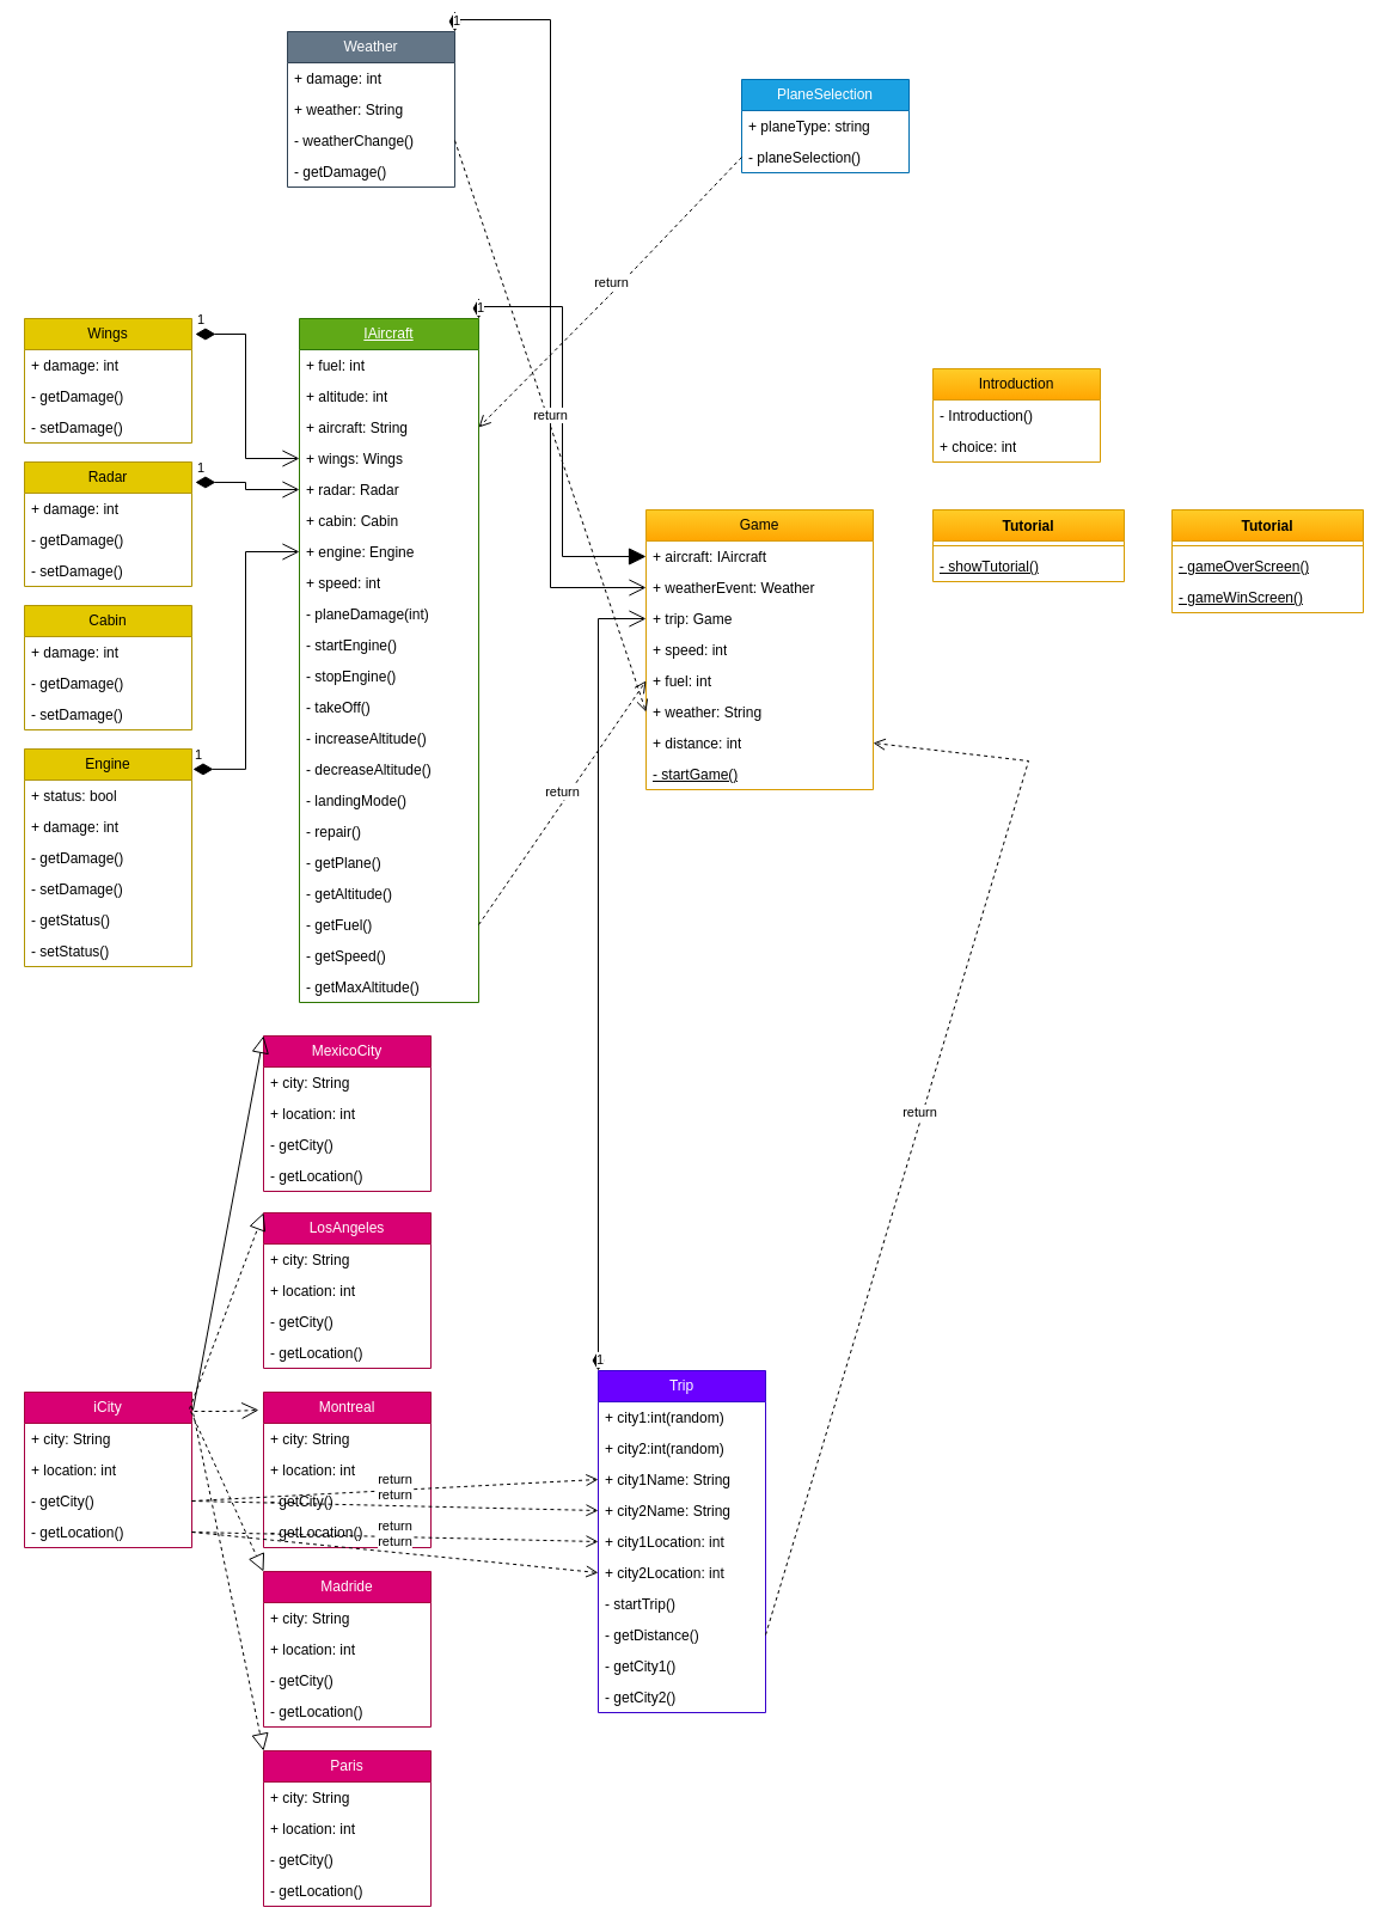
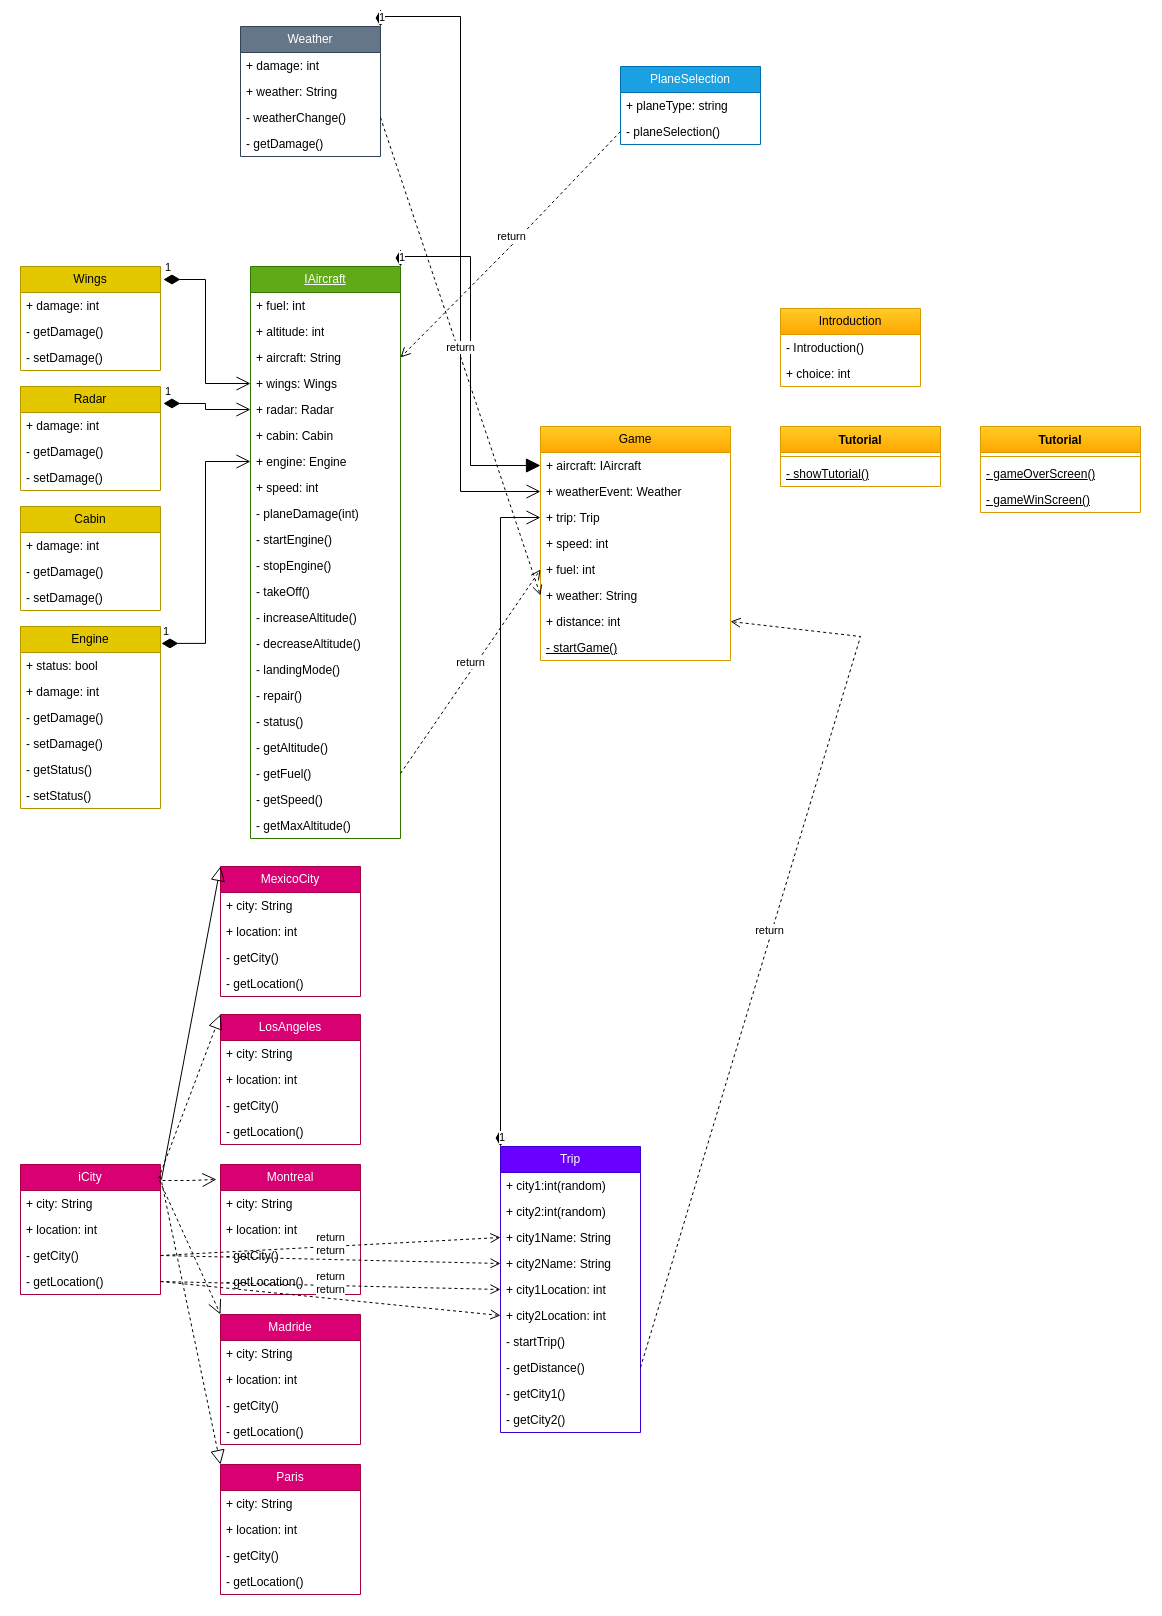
- <mxCell id="107" value="+ trip: Game&lt;div&gt;&lt;br&gt;&lt;/div&gt;" style="text;strokeColor=none;fillColor=none;align=left;verticalAlign=top;spacingLeft=4;spacingRight=4;overflow=hidden;rotatable=0;points=[[0,0.5],[1,0.5]];portConstraint=eastwest;whiteSpace=wrap;html=1;" parent="104" vertex="1"><mxGeometry y="78" width="190" height="26" as="geometry" /></mxCell>
+ <mxCell id="107" value="+ trip: Trip&lt;div&gt;&lt;br&gt;&lt;/div&gt;" style="text;strokeColor=none;fillColor=none;align=left;verticalAlign=top;spacingLeft=4;spacingRight=4;overflow=hidden;rotatable=0;points=[[0,0.5],[1,0.5]];portConstraint=eastwest;whiteSpace=wrap;html=1;" parent="104" vertex="1"><mxGeometry y="78" width="190" height="26" as="geometry" /></mxCell>
- <mxCell id="19" value="- getPlane()" style="text;strokeColor=none;fillColor=none;align=left;verticalAlign=top;spacingLeft=4;spacingRight=4;overflow=hidden;rotatable=0;points=[[0,0.5],[1,0.5]];portConstraint=eastwest;whiteSpace=wrap;html=1;" parent="2" vertex="1"><mxGeometry y="442" width="150" height="26" as="geometry" /></mxCell>
+ <mxCell id="19" value="- status()" style="text;strokeColor=none;fillColor=none;align=left;verticalAlign=top;spacingLeft=4;spacingRight=4;overflow=hidden;rotatable=0;points=[[0,0.5],[1,0.5]];portConstraint=eastwest;whiteSpace=wrap;html=1;" parent="2" vertex="1"><mxGeometry y="442" width="150" height="26" as="geometry" /></mxCell>
- <mxCell id="81" value="" style="endArrow=block;dashed=1;endFill=0;endSize=12;html=1;rounded=0;exitX=0.993;exitY=0.123;exitDx=0;exitDy=0;exitPerimeter=0;entryX=0;entryY=0;entryDx=0;entryDy=0;" parent="1" source="50" target="65" edge="1"><mxGeometry width="160" relative="1" as="geometry"><mxPoint x="230" y="1240" as="sourcePoint" /><mxPoint x="390" y="1240" as="targetPoint" /></mxGeometry></mxCell>
+ <mxCell id="81" value="" style="endArrow=open;dashed=1;endFill=0;endSize=12;html=1;rounded=0;exitX=0.993;exitY=0.123;exitDx=0;exitDy=0;exitPerimeter=0;entryX=0;entryY=0;entryDx=0;entryDy=0;" parent="1" source="50" target="65" edge="1"><mxGeometry width="160" relative="1" as="geometry"><mxPoint x="230" y="1240" as="sourcePoint" /><mxPoint x="390" y="1240" as="targetPoint" /></mxGeometry></mxCell>
